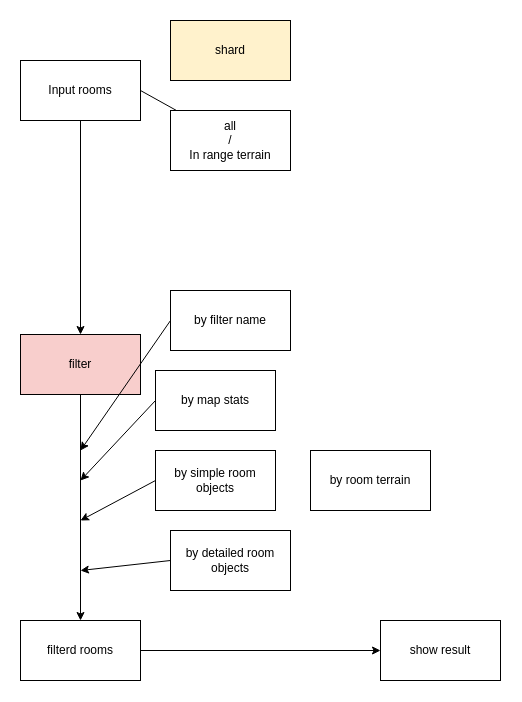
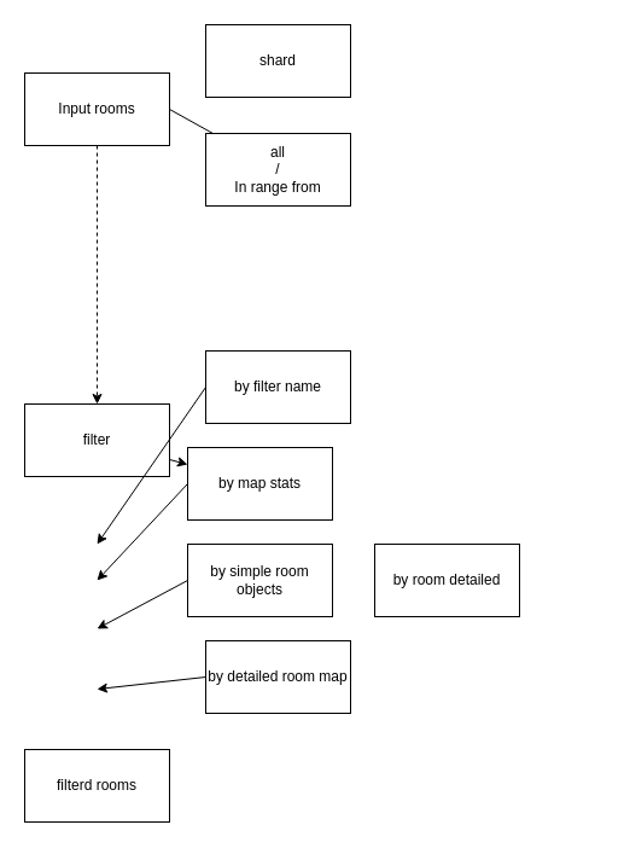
- <mxCell id="4" value="shard" style="whiteSpace=wrap;html=1;fillColor=#fff2cc;" vertex="1" parent="1"><mxGeometry x="170" y="20" width="120" height="60" as="geometry" /></mxCell>
+ <mxCell id="4" value="shard" style="whiteSpace=wrap;html=1;" vertex="1" parent="1"><mxGeometry x="170" y="20" width="120" height="60" as="geometry" /></mxCell>
- <mxCell id="6" value="all&lt;br&gt;/&lt;br&gt;In range terrain" style="whiteSpace=wrap;html=1;" vertex="1" parent="1"><mxGeometry x="170" y="110" width="120" height="60" as="geometry" /></mxCell>
+ <mxCell id="6" value="all&lt;br&gt;/&lt;br&gt;In range from" style="whiteSpace=wrap;html=1;" vertex="1" parent="1"><mxGeometry x="170" y="110" width="120" height="60" as="geometry" /></mxCell>
- <mxCell id="2" style="edgeStyle=none;html=1;entryX=0.5;entryY=0;entryDx=0;entryDy=0;" edge="1" parent="1" source="3" target="8"><mxGeometry relative="1" as="geometry" /></mxCell>
+ <mxCell id="2" style="edgeStyle=none;html=1;entryX=0.5;entryY=0;entryDx=0;entryDy=0;dashed=1;" edge="1" parent="1" source="3" target="8"><mxGeometry relative="1" as="geometry" /></mxCell>
- <mxCell id="8" value="filter" style="whiteSpace=wrap;html=1;fillColor=#f8cecc;" vertex="1" parent="1"><mxGeometry x="20" y="334" width="120" height="60" as="geometry" /></mxCell>
+ <mxCell id="8" value="filter" style="whiteSpace=wrap;html=1;" vertex="1" parent="1"><mxGeometry x="20" y="334" width="120" height="60" as="geometry" /></mxCell>
- <mxCell id="17" value="by room terrain" style="whiteSpace=wrap;html=1;" vertex="1" parent="1"><mxGeometry x="310" y="450" width="120" height="60" as="geometry" /></mxCell>
+ <mxCell id="17" value="by room detailed" style="whiteSpace=wrap;html=1;" vertex="1" parent="1"><mxGeometry x="310" y="450" width="120" height="60" as="geometry" /></mxCell>
- <mxCell id="7" style="edgeStyle=none;html=1;entryX=0.5;entryY=0;entryDx=0;entryDy=0;" edge="1" parent="1" source="8" target="19"><mxGeometry relative="1" as="geometry" /></mxCell>
+ <mxCell id="7" style="edgeStyle=none;html=1;" edge="1" parent="1" source="8" target="12"><mxGeometry relative="1" as="geometry" /></mxCell>
- <mxCell id="16" value="by detailed room objects" style="whiteSpace=wrap;html=1;" vertex="1" parent="1"><mxGeometry x="170" y="530" width="120" height="60" as="geometry" /></mxCell>
+ <mxCell id="16" value="by detailed room map" style="whiteSpace=wrap;html=1;" vertex="1" parent="1"><mxGeometry x="170" y="530" width="120" height="60" as="geometry" /></mxCell>
- <mxCell id="18" style="edgeStyle=none;html=1;entryX=0;entryY=0.5;entryDx=0;entryDy=0;" edge="1" parent="1" source="19" target="20"><mxGeometry relative="1" as="geometry" /></mxCell>
- <mxCell id="20" value="show result" style="whiteSpace=wrap;html=1;" vertex="1" parent="1"><mxGeometry x="380" y="620" width="120" height="60" as="geometry" /></mxCell>
